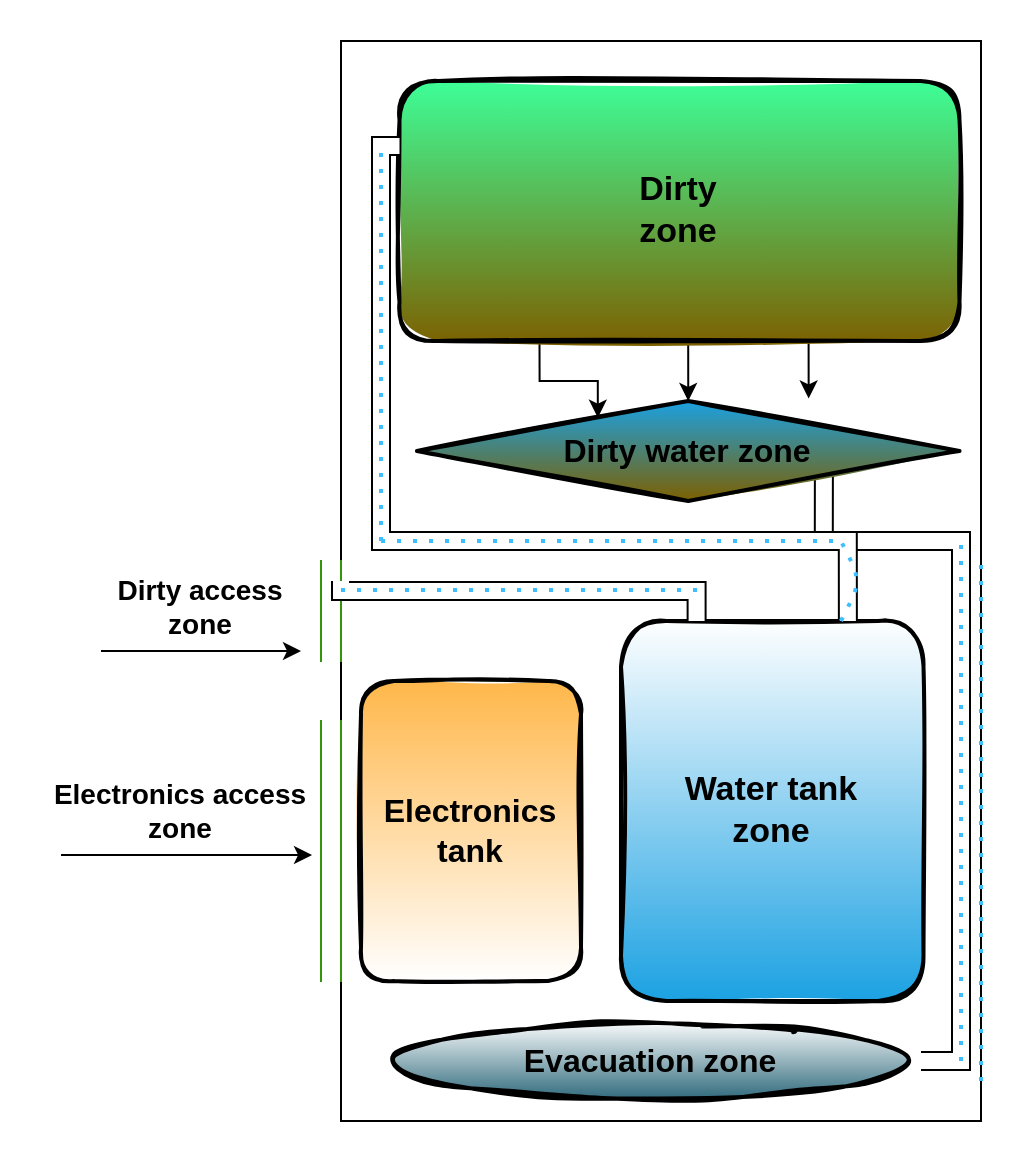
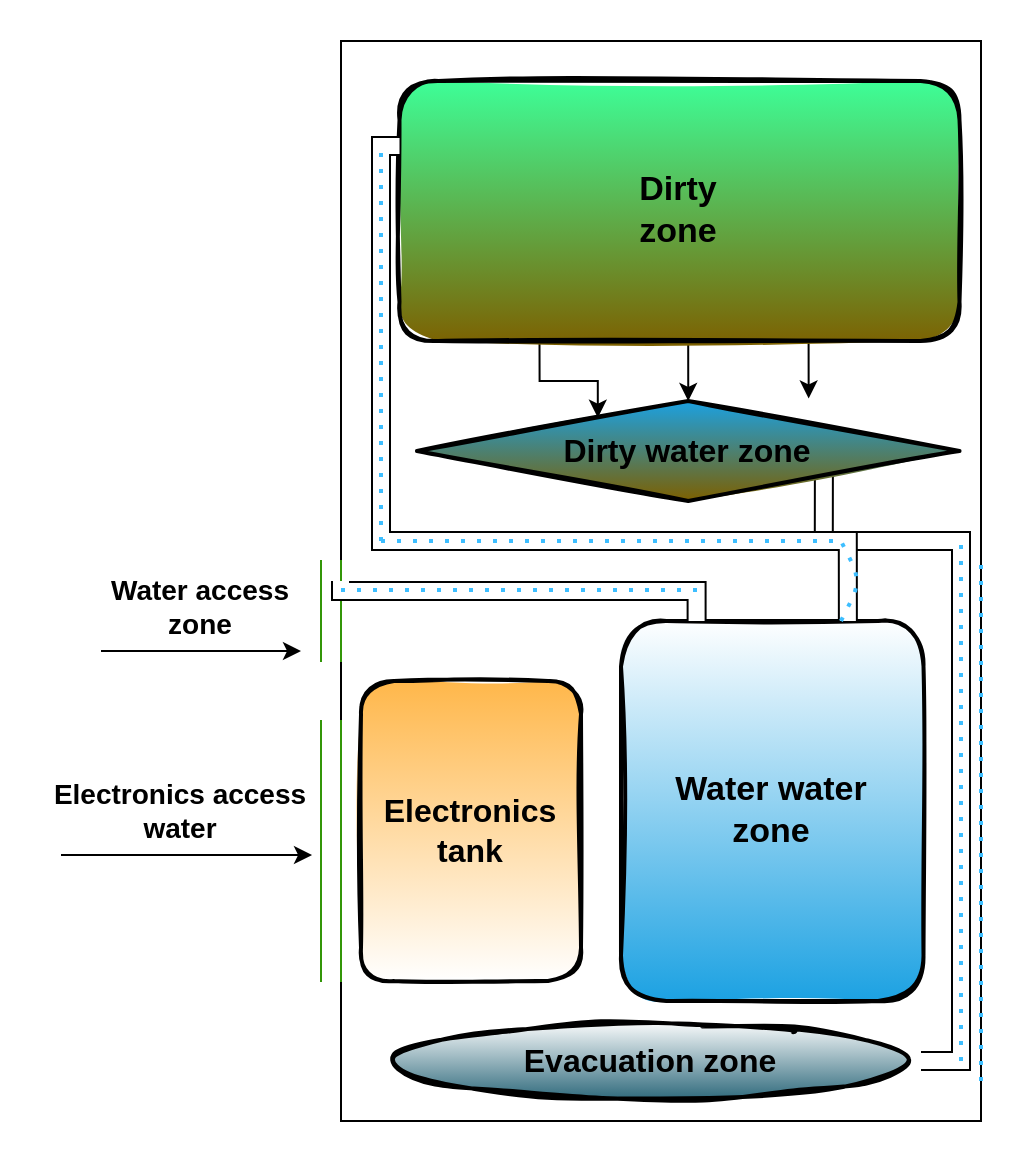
- <mxCell id="17" value="&lt;b style=&quot;font-size: 14px&quot;&gt;Dirty access&lt;br&gt;zone&lt;/b&gt;" style="text;html=1;strokeColor=none;fillColor=none;align=center;verticalAlign=middle;whiteSpace=wrap;rounded=0;" vertex="1" parent="1"><mxGeometry x="30" y="280" width="140" height="45" as="geometry" /></mxCell>
+ <mxCell id="17" value="&lt;b style=&quot;font-size: 14px&quot;&gt;Water access&lt;br&gt;zone&lt;/b&gt;" style="text;html=1;strokeColor=none;fillColor=none;align=center;verticalAlign=middle;whiteSpace=wrap;rounded=0;" vertex="1" parent="1"><mxGeometry x="30" y="280" width="140" height="45" as="geometry" /></mxCell>
- <mxCell id="18" value="&lt;span style=&quot;font-size: 14px&quot;&gt;&lt;b&gt;Electronics&lt;/b&gt;&lt;/span&gt;&lt;b style=&quot;font-size: 14px&quot;&gt;&amp;nbsp;&lt;/b&gt;&lt;span style=&quot;font-size: 14px&quot;&gt;&lt;b&gt;access&lt;/b&gt;&lt;/span&gt;&lt;br&gt;&lt;b style=&quot;font-size: 14px&quot;&gt;zone&lt;/b&gt;" style="text;html=1;strokeColor=none;fillColor=none;align=center;verticalAlign=middle;whiteSpace=wrap;rounded=0;" vertex="1" parent="1"><mxGeometry x="20" y="382" width="140" height="45" as="geometry" /></mxCell>
+ <mxCell id="18" value="&lt;span style=&quot;font-size: 14px&quot;&gt;&lt;b&gt;Electronics&lt;/b&gt;&lt;/span&gt;&lt;b style=&quot;font-size: 14px&quot;&gt;&amp;nbsp;&lt;/b&gt;&lt;span style=&quot;font-size: 14px&quot;&gt;&lt;b&gt;access&lt;/b&gt;&lt;/span&gt;&lt;br&gt;&lt;b style=&quot;font-size: 14px&quot;&gt;water&lt;/b&gt;" style="text;html=1;strokeColor=none;fillColor=none;align=center;verticalAlign=middle;whiteSpace=wrap;rounded=0;" vertex="1" parent="1"><mxGeometry x="20" y="382" width="140" height="45" as="geometry" /></mxCell>
- <mxCell id="8" value="&lt;b style=&quot;font-size: 17px&quot;&gt;Water tank &lt;br&gt;zone&lt;/b&gt;" style="rounded=1;whiteSpace=wrap;html=1;strokeWidth=2;fillWeight=4;hachureGap=8;hachureAngle=45;sketch=1;fillColor=#FFFFFF;gradientColor=#1BA1E2;" vertex="1" parent="1"><mxGeometry x="310" y="310" width="151.25" height="190" as="geometry" /></mxCell>
+ <mxCell id="8" value="&lt;b style=&quot;font-size: 17px&quot;&gt;Water water &lt;br&gt;zone&lt;/b&gt;" style="rounded=1;whiteSpace=wrap;html=1;strokeWidth=2;fillWeight=4;hachureGap=8;hachureAngle=45;sketch=1;fillColor=#FFFFFF;gradientColor=#1BA1E2;" vertex="1" parent="1"><mxGeometry x="310" y="310" width="151.25" height="190" as="geometry" /></mxCell>
